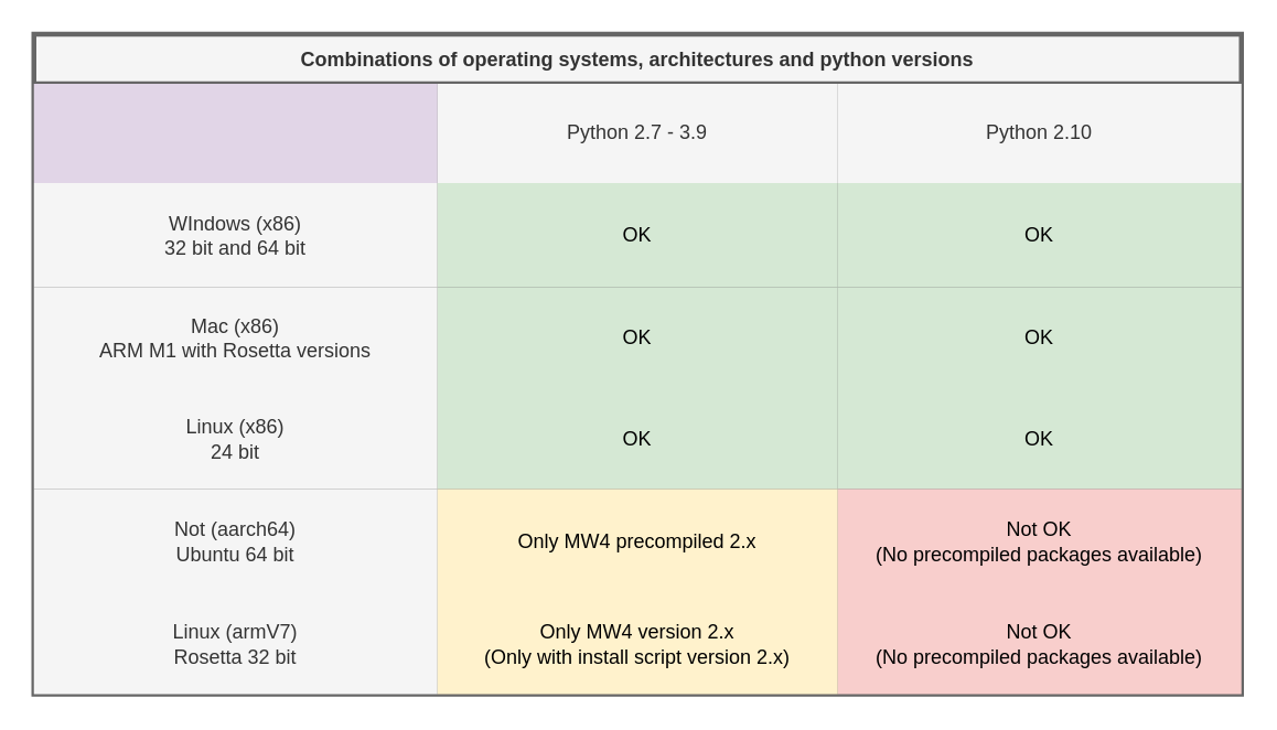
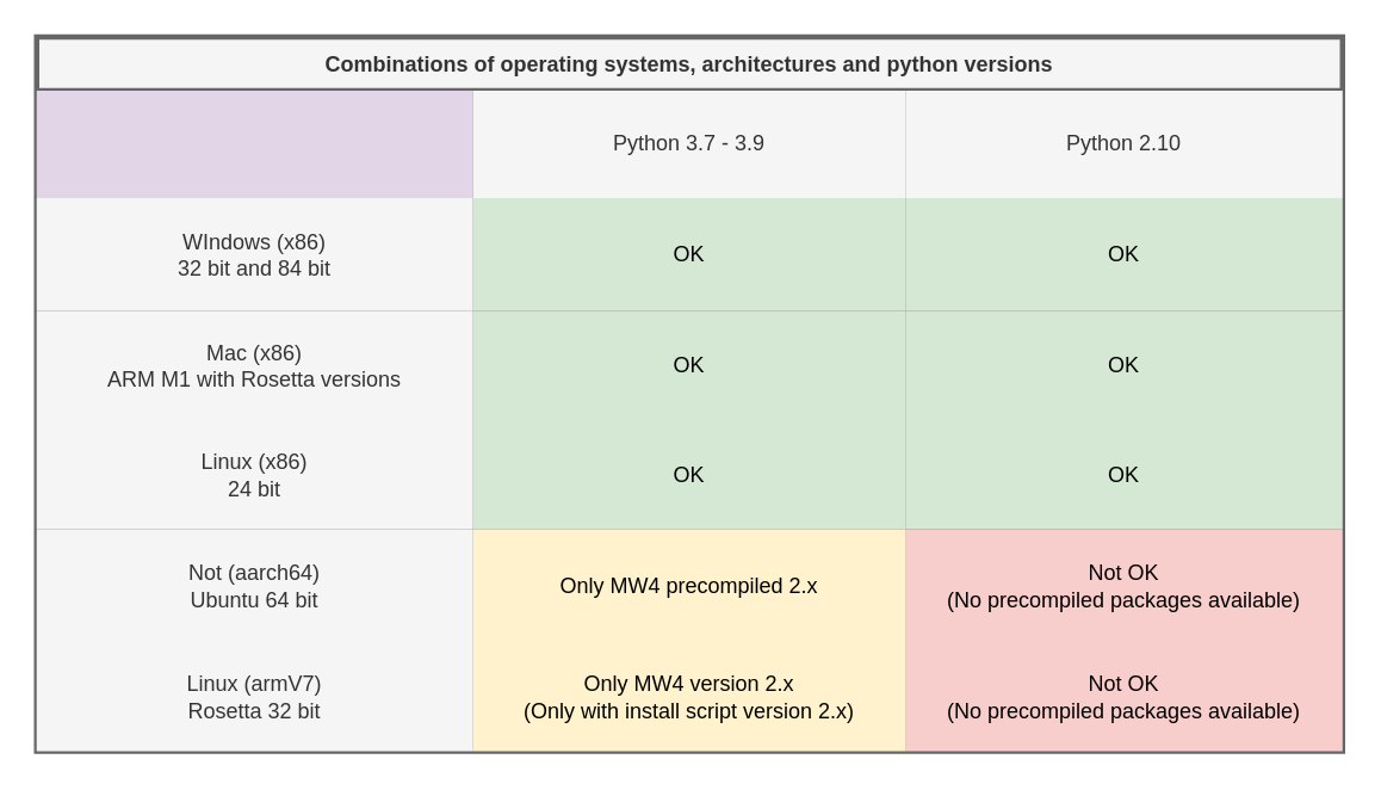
- <mxCell id="5" value="Python 2.7 - 3.9" style="shape=partialRectangle;html=1;whiteSpace=wrap;connectable=0;fillColor=#f5f5f5;top=0;left=0;bottom=0;right=0;overflow=hidden;fontColor=#333333;strokeColor=#666666;" parent="3" vertex="1"><mxGeometry x="244" width="242" height="60" as="geometry"><mxRectangle width="242" height="60" as="alternateBounds" /></mxGeometry></mxCell>
+ <mxCell id="5" value="Python 3.7 - 3.9" style="shape=partialRectangle;html=1;whiteSpace=wrap;connectable=0;fillColor=#f5f5f5;top=0;left=0;bottom=0;right=0;overflow=hidden;fontColor=#333333;strokeColor=#666666;" parent="3" vertex="1"><mxGeometry x="244" width="242" height="60" as="geometry"><mxRectangle width="242" height="60" as="alternateBounds" /></mxGeometry></mxCell>
- <mxCell id="8" value="WIndows (x86)&lt;br&gt;32 bit and 64 bit" style="shape=partialRectangle;html=1;whiteSpace=wrap;connectable=0;fillColor=#f5f5f5;top=0;left=0;bottom=0;right=0;overflow=hidden;fontColor=#333333;strokeColor=#666666;" parent="7" vertex="1"><mxGeometry width="244" height="63" as="geometry"><mxRectangle width="244" height="63" as="alternateBounds" /></mxGeometry></mxCell>
+ <mxCell id="8" value="WIndows (x86)&lt;br&gt;32 bit and 84 bit" style="shape=partialRectangle;html=1;whiteSpace=wrap;connectable=0;fillColor=#f5f5f5;top=0;left=0;bottom=0;right=0;overflow=hidden;fontColor=#333333;strokeColor=#666666;" parent="7" vertex="1"><mxGeometry width="244" height="63" as="geometry"><mxRectangle width="244" height="63" as="alternateBounds" /></mxGeometry></mxCell>
